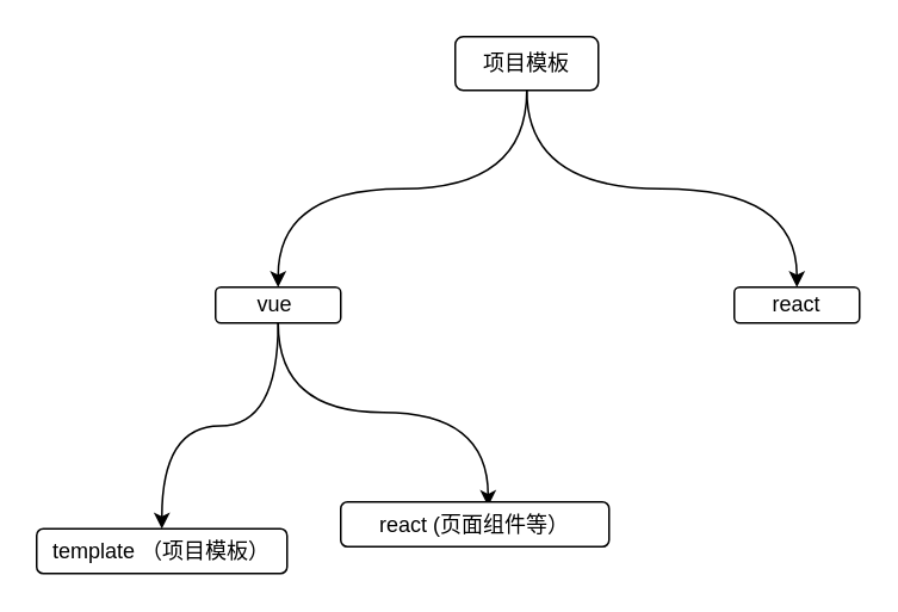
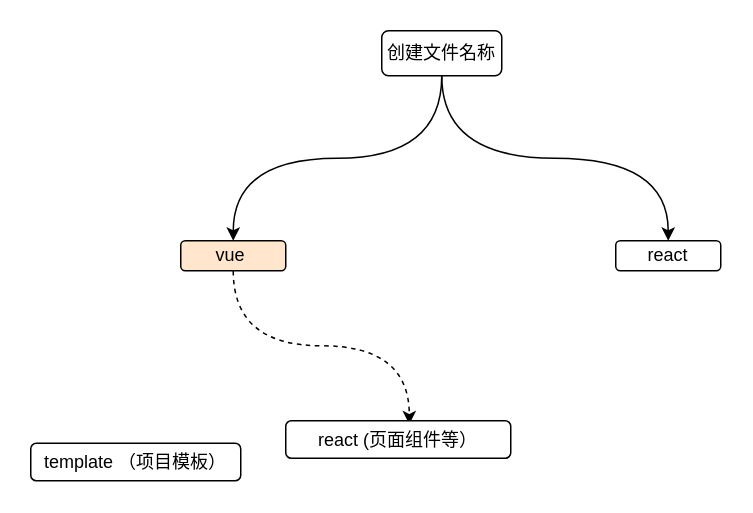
- <mxCell id="4" value="项目模板" style="rounded=1;whiteSpace=wrap;html=1;" vertex="1" parent="1"><mxGeometry x="254" y="20" width="80" height="30" as="geometry" /></mxCell>
+ <mxCell id="4" value="创建文件名称" style="rounded=1;whiteSpace=wrap;html=1;" vertex="1" parent="1"><mxGeometry x="254" y="20" width="80" height="30" as="geometry" /></mxCell>
- <mxCell id="7" value="vue&amp;nbsp;" style="rounded=1;whiteSpace=wrap;html=1;" vertex="1" parent="1"><mxGeometry x="120" y="160" width="70" height="20" as="geometry" /></mxCell>
+ <mxCell id="7" value="vue&amp;nbsp;" style="rounded=1;whiteSpace=wrap;html=1;fillColor=#ffe6cc;" vertex="1" parent="1"><mxGeometry x="120" y="160" width="70" height="20" as="geometry" /></mxCell>
- <mxCell id="6" style="edgeStyle=orthogonalEdgeStyle;curved=1;rounded=0;orthogonalLoop=1;jettySize=auto;html=1;exitX=0.5;exitY=1;exitDx=0;exitDy=0;entryX=0.549;entryY=0.099;entryDx=0;entryDy=0;entryPerimeter=0;" edge="1" parent="1" source="7" target="10"><mxGeometry relative="1" as="geometry" /></mxCell>
+ <mxCell id="6" style="edgeStyle=orthogonalEdgeStyle;curved=1;rounded=0;orthogonalLoop=1;jettySize=auto;html=1;exitX=0.5;exitY=1;exitDx=0;exitDy=0;entryX=0.549;entryY=0.099;entryDx=0;entryDy=0;entryPerimeter=0;dashed=1;" edge="1" parent="1" source="7" target="10"><mxGeometry relative="1" as="geometry" /></mxCell>
- <mxCell id="5" style="edgeStyle=orthogonalEdgeStyle;curved=1;rounded=0;orthogonalLoop=1;jettySize=auto;html=1;exitX=0.5;exitY=1;exitDx=0;exitDy=0;" edge="1" parent="1" source="7" target="9"><mxGeometry relative="1" as="geometry" /></mxCell>
